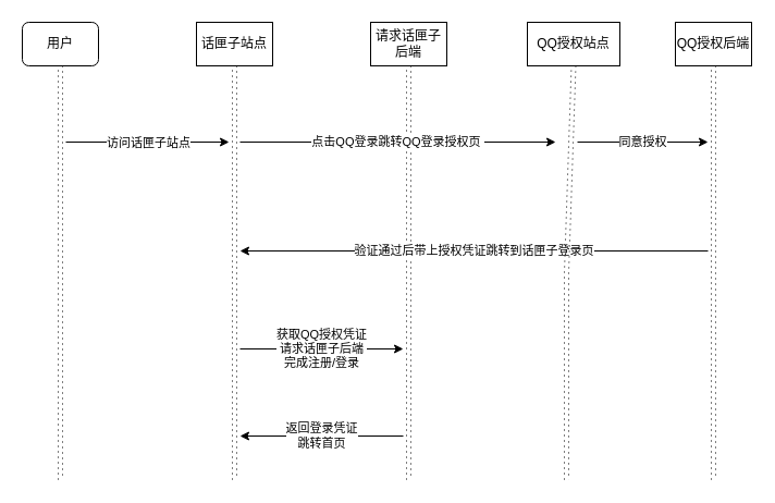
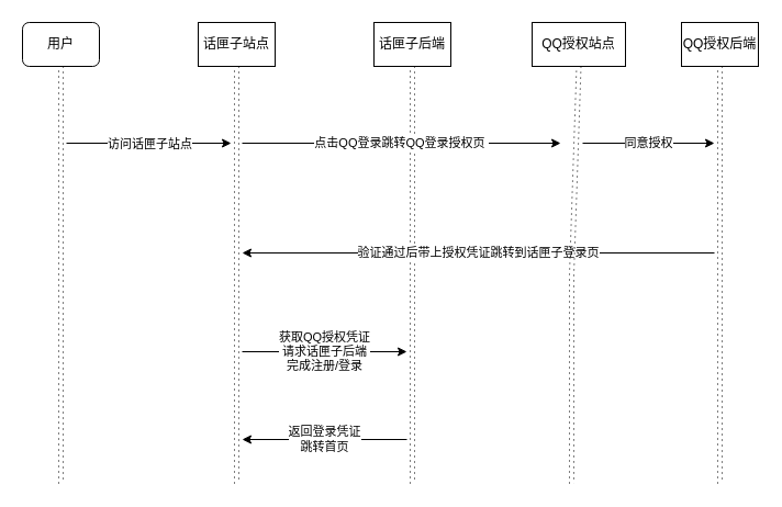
- <mxCell id="3" value="请求话匣子后端" style="rounded=0;whiteSpace=wrap;html=1;" vertex="1" parent="1"><mxGeometry x="340" y="20" width="70" height="40" as="geometry" /></mxCell>
+ <mxCell id="3" value="话匣子后端" style="rounded=0;whiteSpace=wrap;html=1;" vertex="1" parent="1"><mxGeometry x="340" y="20" width="70" height="40" as="geometry" /></mxCell>
